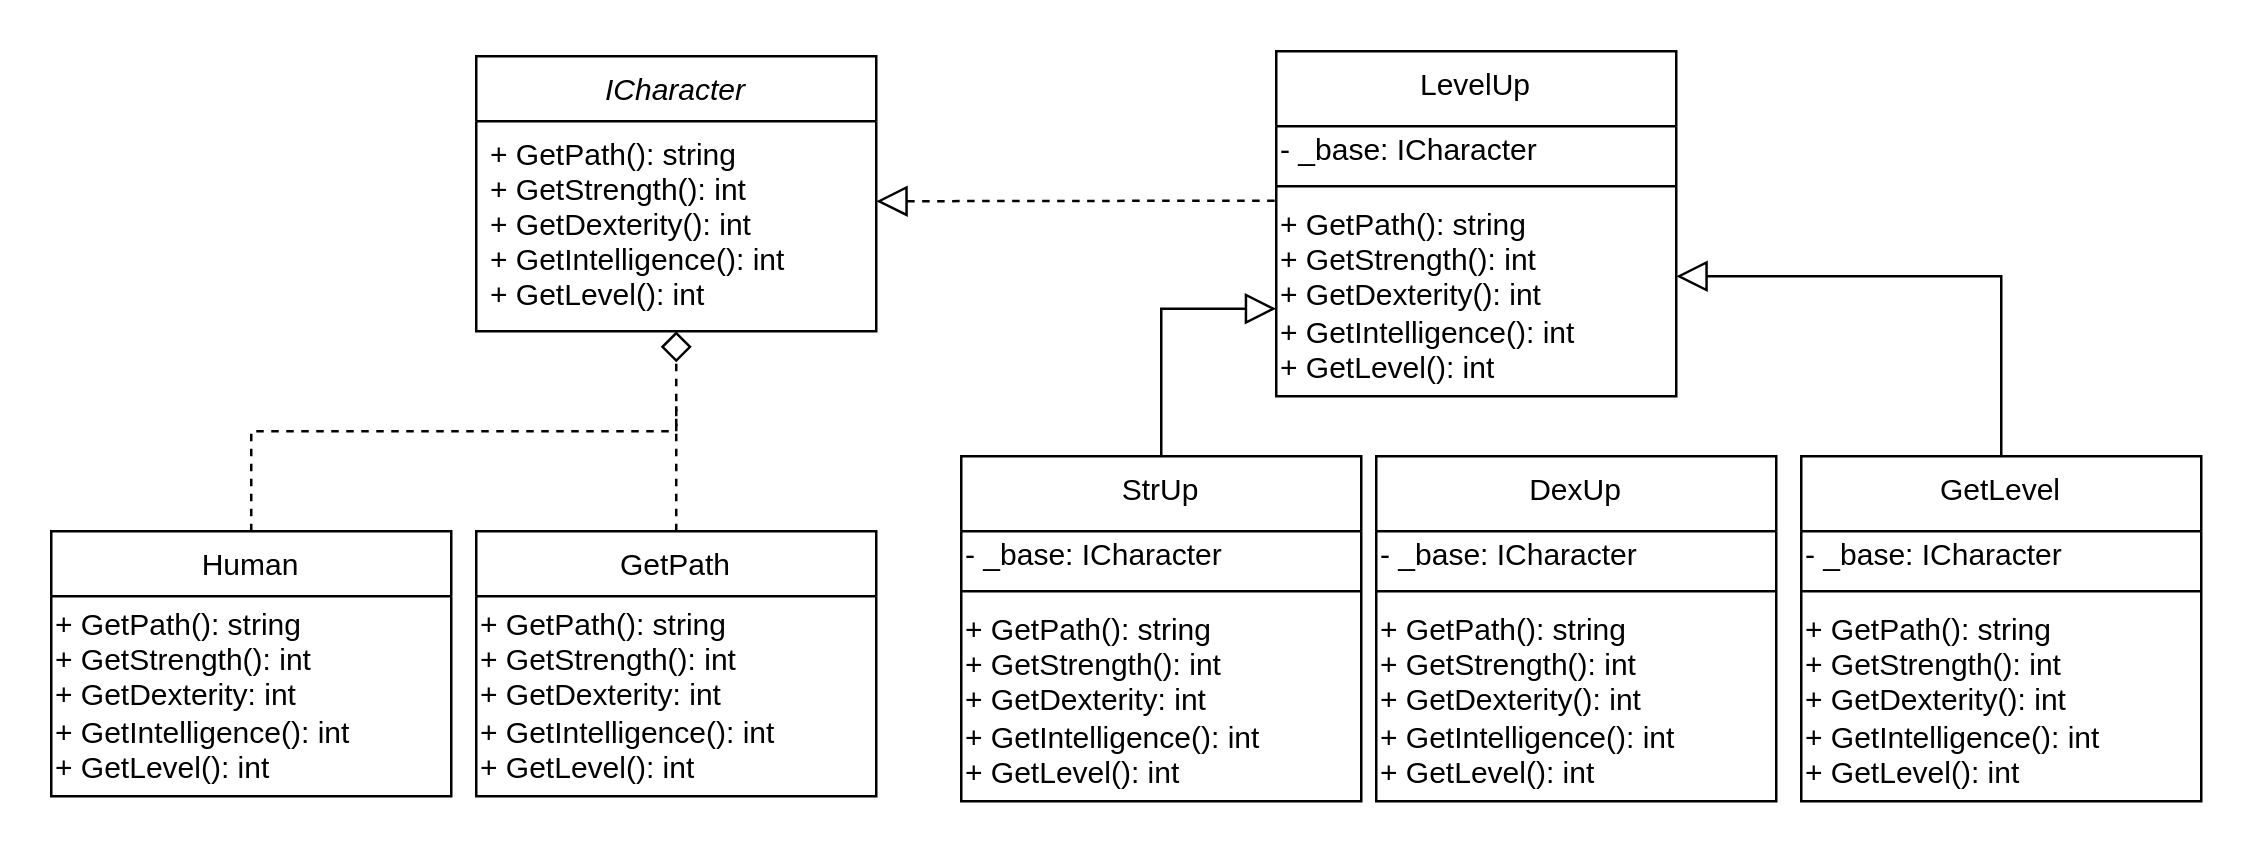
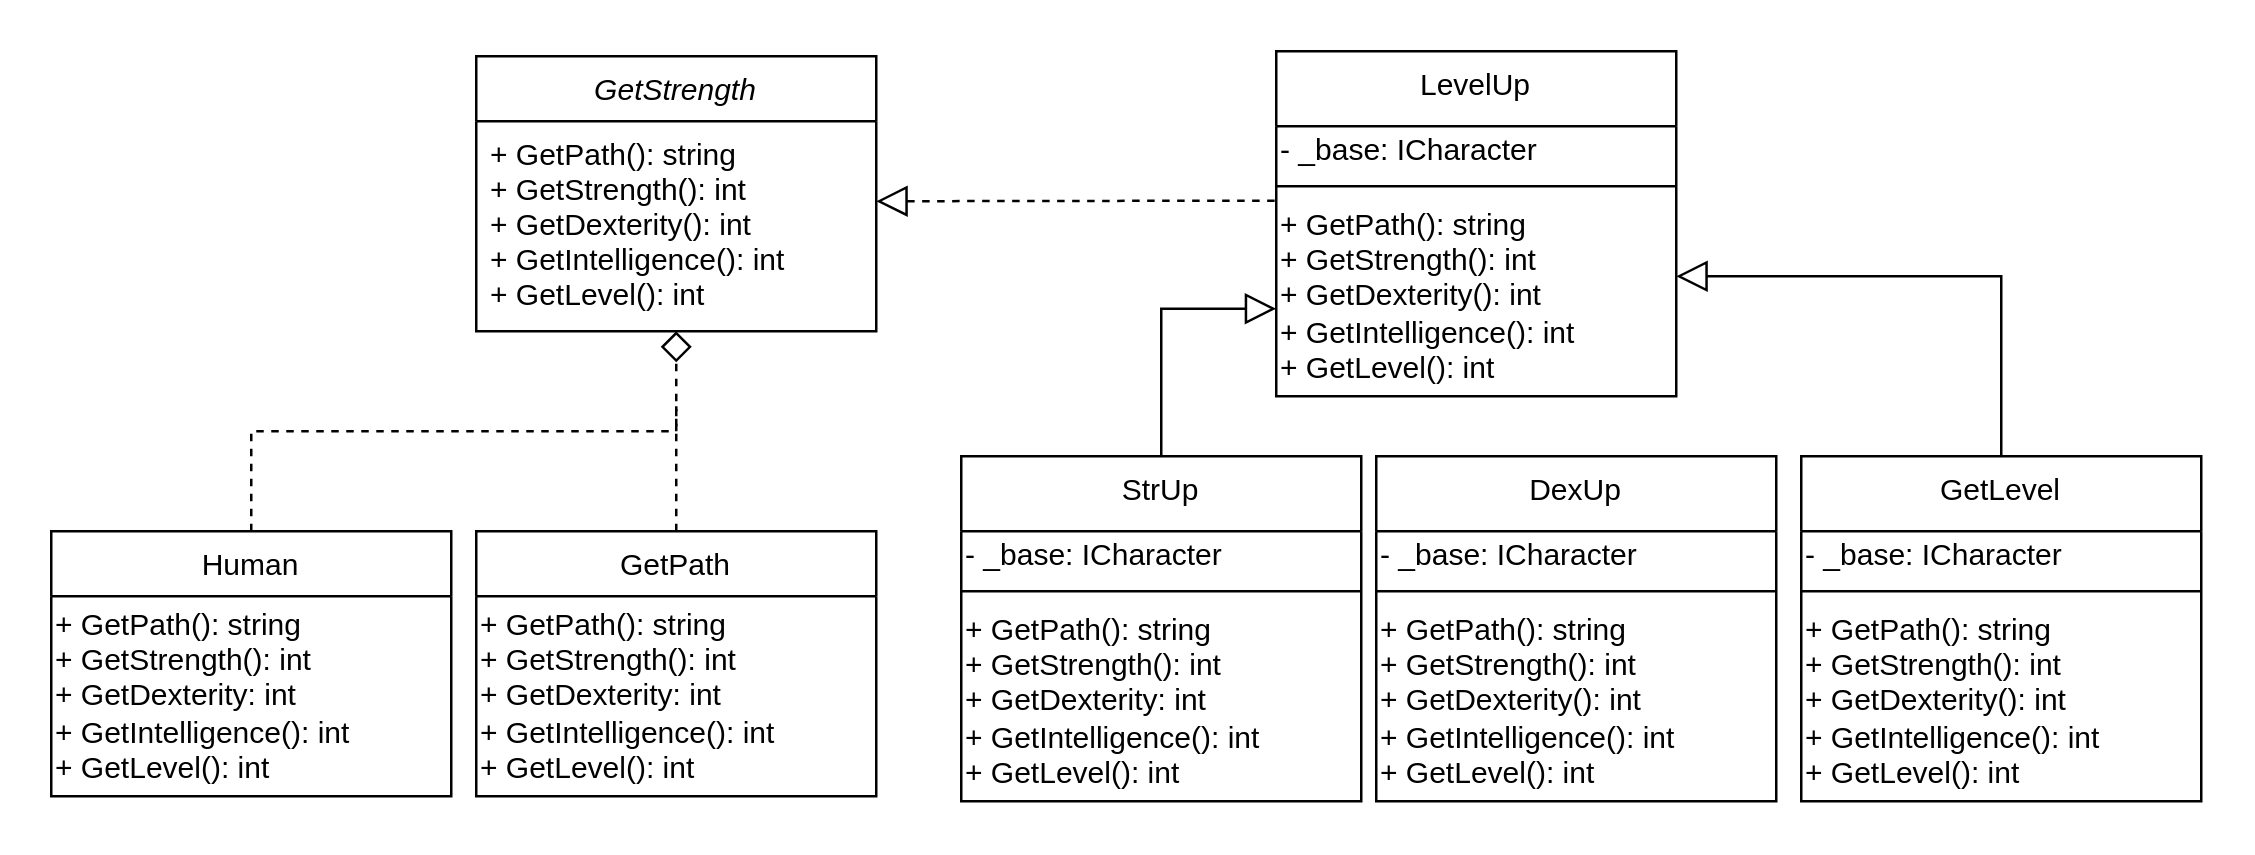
- <mxCell id="2" value="ICharacter" style="swimlane;fontStyle=2;align=center;verticalAlign=top;childLayout=stackLayout;horizontal=1;startSize=26;horizontalStack=0;resizeParent=1;resizeLast=0;collapsible=1;marginBottom=0;rounded=0;shadow=0;strokeWidth=1;" parent="1" vertex="1"><mxGeometry x="190" y="22" width="160" height="110" as="geometry"><mxRectangle x="230" y="140" width="160" height="26" as="alternateBounds" /></mxGeometry></mxCell>
+ <mxCell id="2" value="GetStrength" style="swimlane;fontStyle=2;align=center;verticalAlign=top;childLayout=stackLayout;horizontal=1;startSize=26;horizontalStack=0;resizeParent=1;resizeLast=0;collapsible=1;marginBottom=0;rounded=0;shadow=0;strokeWidth=1;" parent="1" vertex="1"><mxGeometry x="190" y="22" width="160" height="110" as="geometry"><mxRectangle x="230" y="140" width="160" height="26" as="alternateBounds" /></mxGeometry></mxCell>
